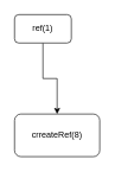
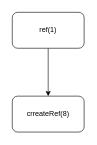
- <mxCell id="3" value="ref(1)" style="rounded=1;whiteSpace=wrap;html=1;" vertex="1" parent="1"><mxGeometry x="20" y="20" width="80" height="40" as="geometry" /></mxCell>
+ <mxCell id="3" value="ref(1)" style="rounded=1;whiteSpace=wrap;html=1;" vertex="1" parent="1"><mxGeometry x="20" y="20" width="120" height="60" as="geometry" /></mxCell>
